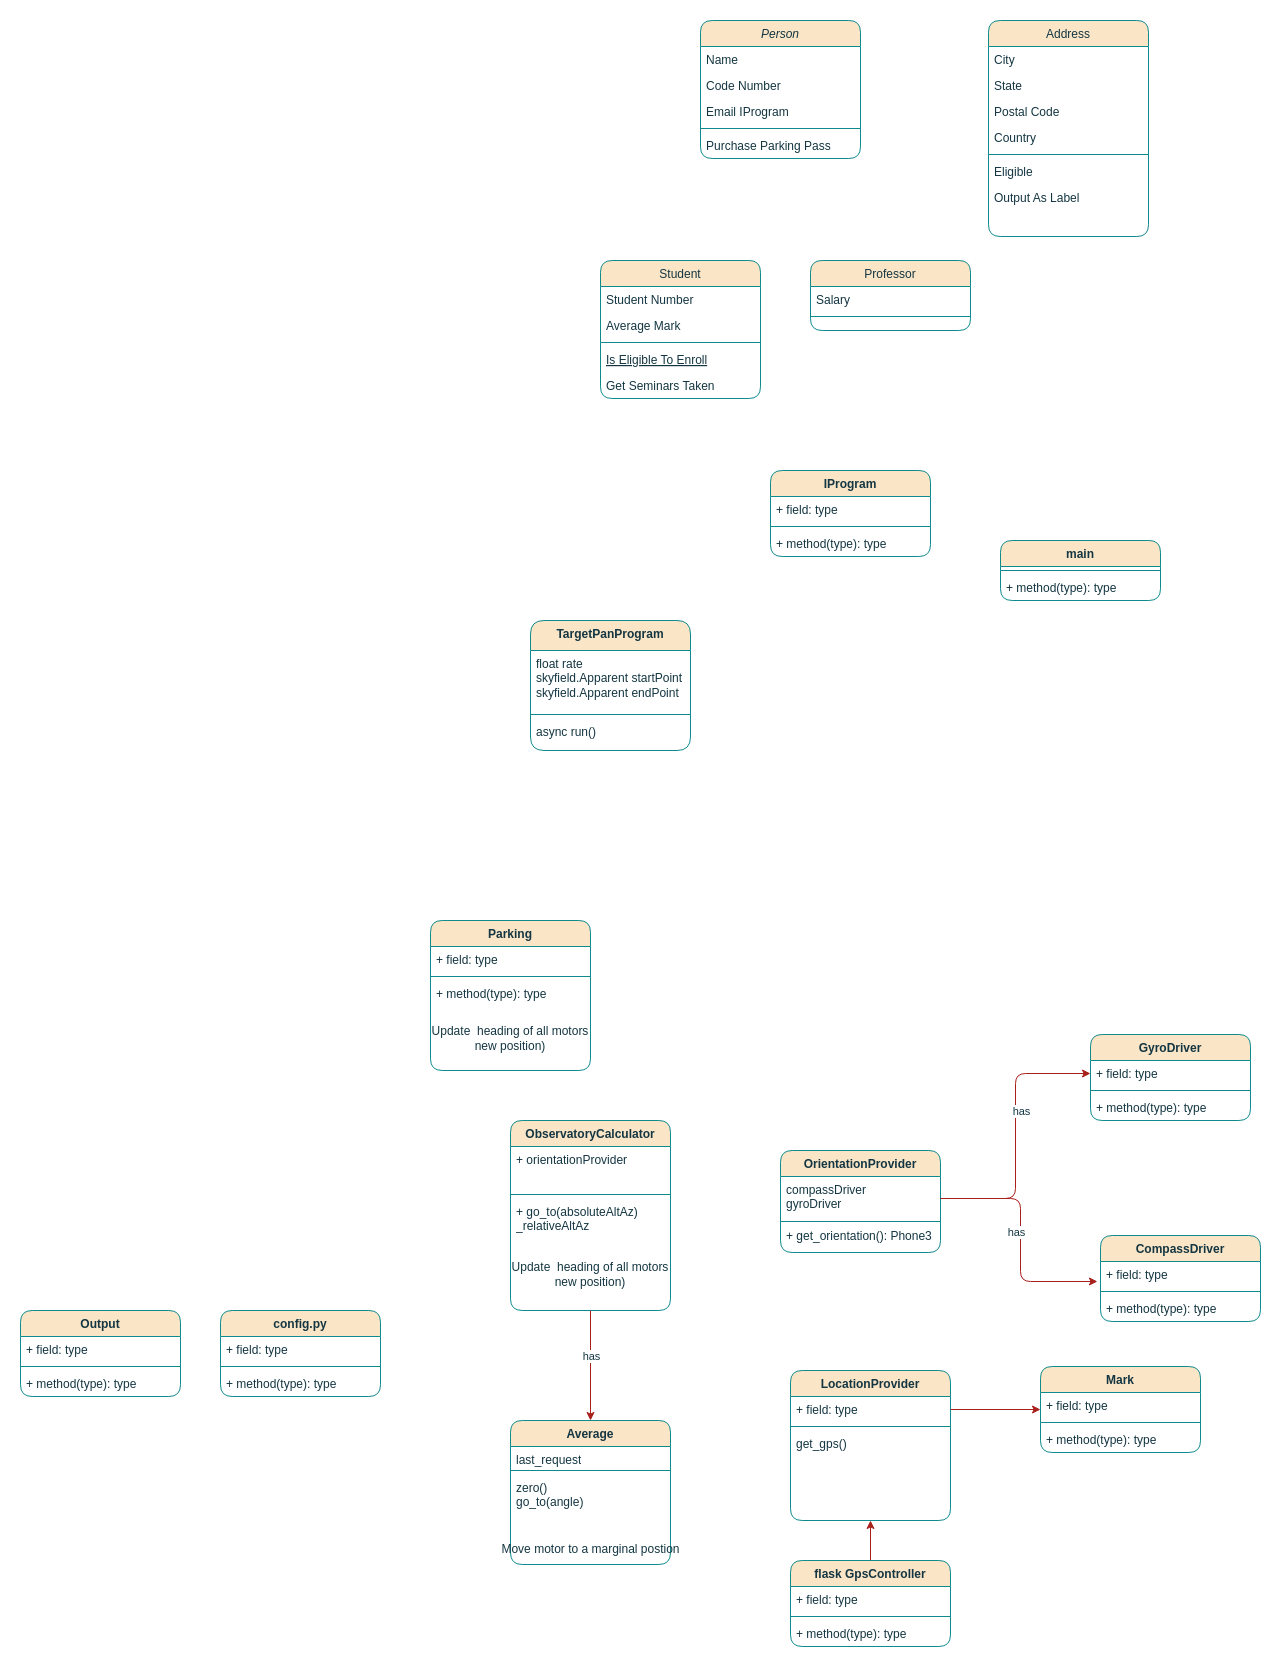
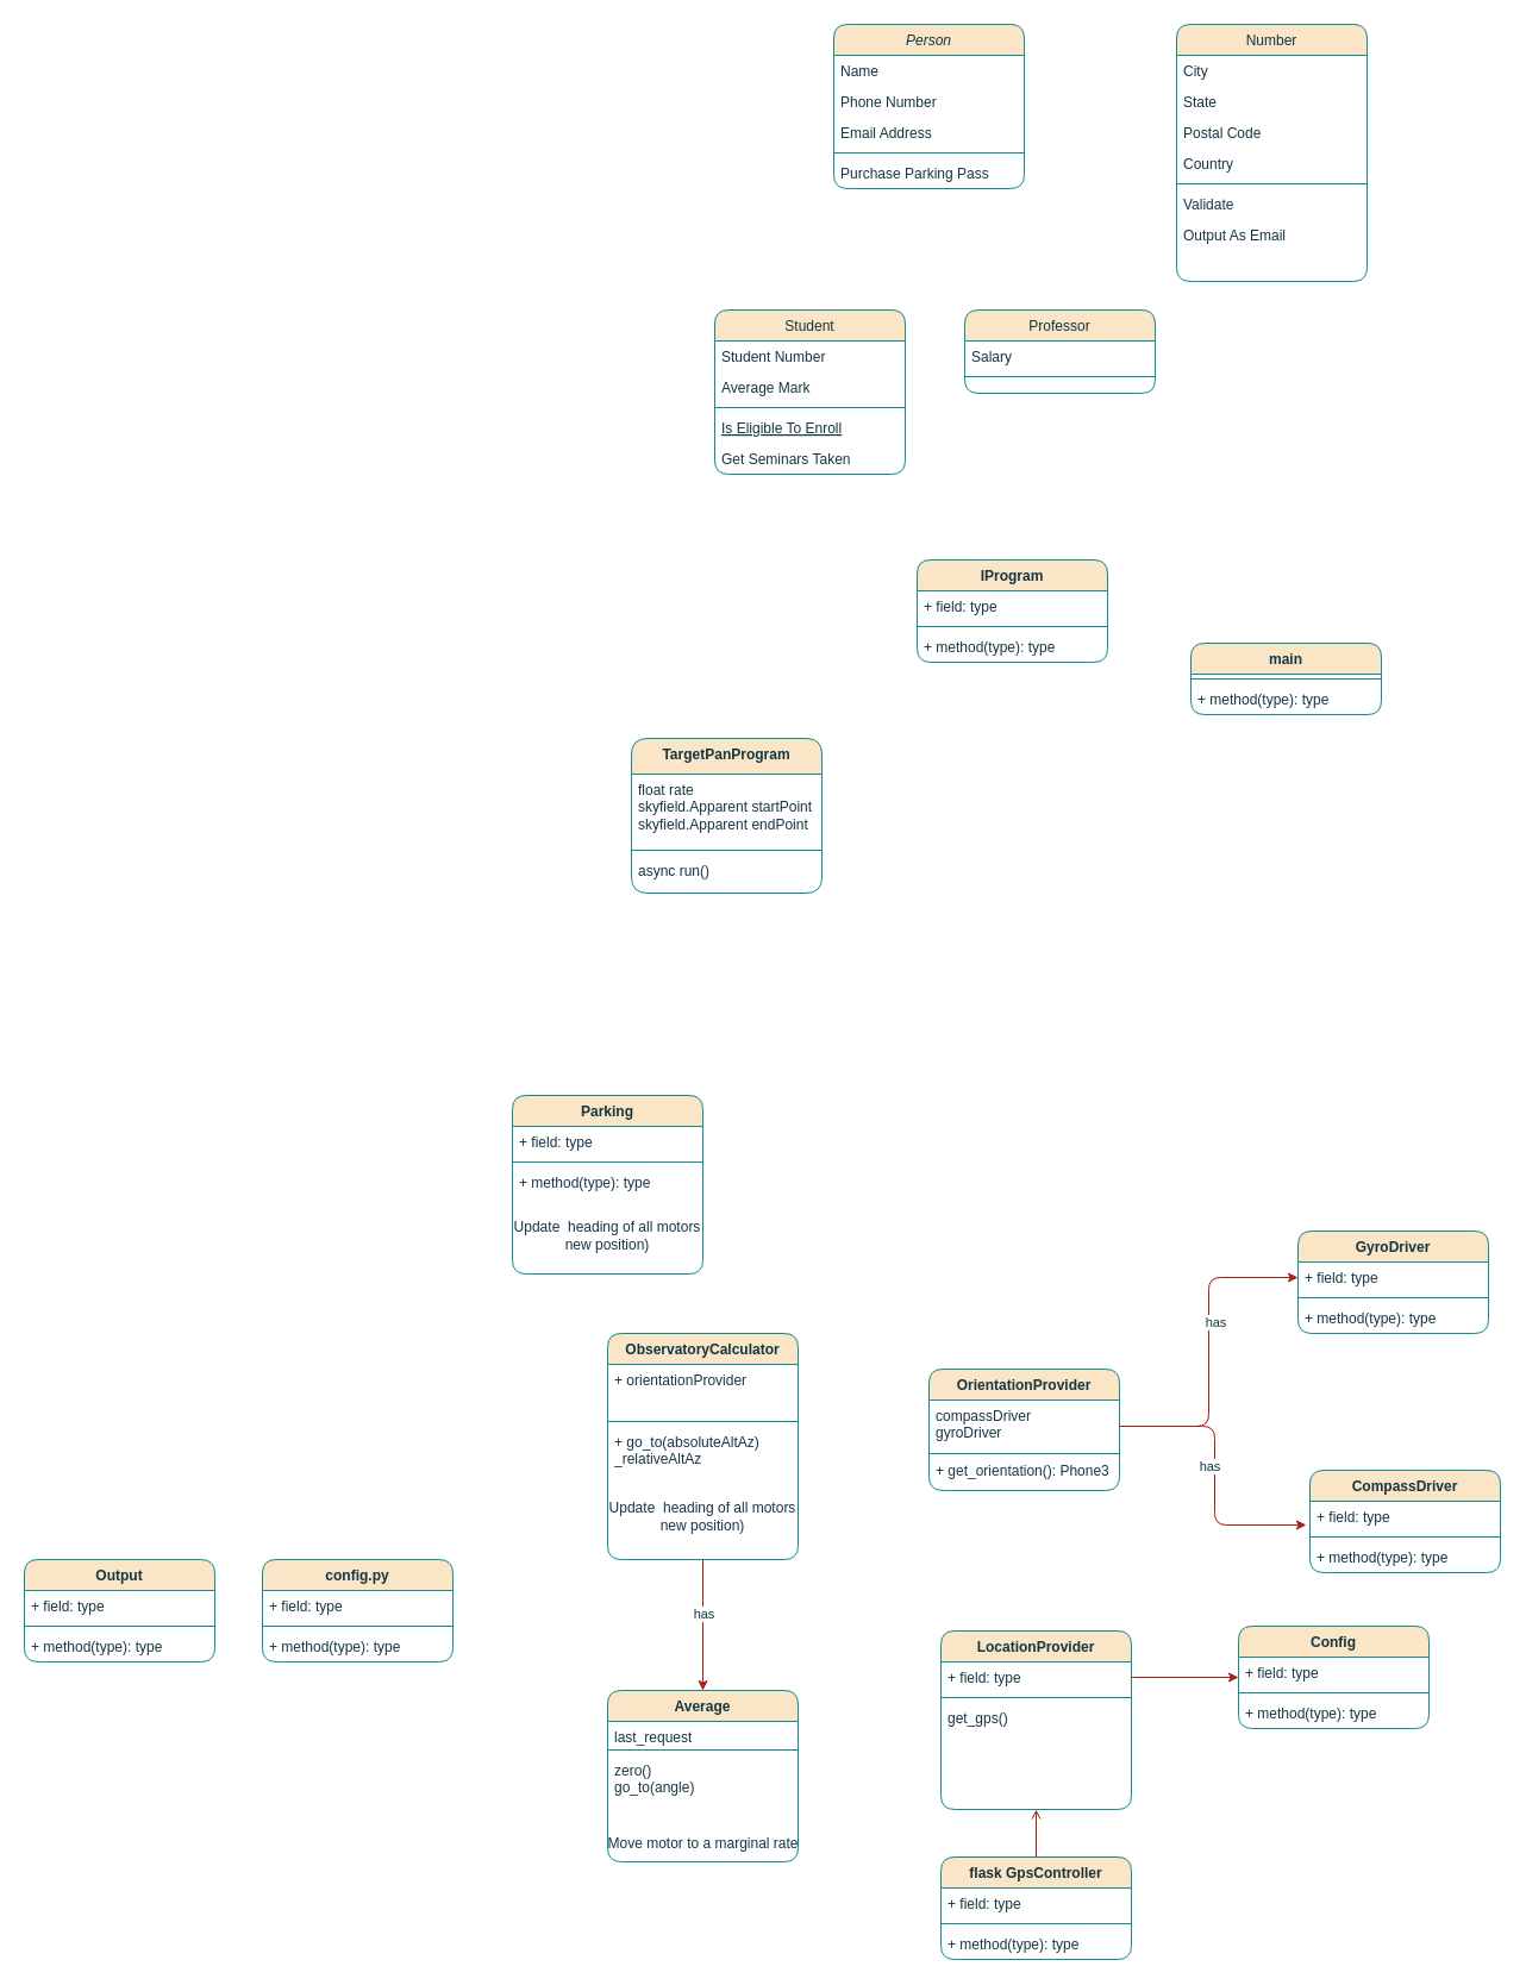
- <mxCell id="17" value="Address" style="swimlane;fontStyle=0;align=center;verticalAlign=top;childLayout=stackLayout;horizontal=1;startSize=26;horizontalStack=0;resizeParent=1;resizeLast=0;collapsible=1;marginBottom=0;rounded=1;shadow=0;strokeWidth=1;labelBackgroundColor=none;fillColor=#FAE5C7;strokeColor=#0F8B8D;fontColor=#143642;" parent="1" vertex="1"><mxGeometry x="988" y="20" width="160" height="216" as="geometry"><mxRectangle x="550" y="140" width="160" height="26" as="alternateBounds" /></mxGeometry></mxCell>
+ <mxCell id="17" value="Number" style="swimlane;fontStyle=0;align=center;verticalAlign=top;childLayout=stackLayout;horizontal=1;startSize=26;horizontalStack=0;resizeParent=1;resizeLast=0;collapsible=1;marginBottom=0;rounded=1;shadow=0;strokeWidth=1;labelBackgroundColor=none;fillColor=#FAE5C7;strokeColor=#0F8B8D;fontColor=#143642;" parent="1" vertex="1"><mxGeometry x="988" y="20" width="160" height="216" as="geometry"><mxRectangle x="550" y="140" width="160" height="26" as="alternateBounds" /></mxGeometry></mxCell>
- <mxCell id="4" value="Code Number" style="text;align=left;verticalAlign=top;spacingLeft=4;spacingRight=4;overflow=hidden;rotatable=0;points=[[0,0.5],[1,0.5]];portConstraint=eastwest;rounded=1;shadow=0;html=0;labelBackgroundColor=none;fontColor=#143642;" parent="2" vertex="1"><mxGeometry y="52" width="160" height="26" as="geometry" /></mxCell>
+ <mxCell id="4" value="Phone Number" style="text;align=left;verticalAlign=top;spacingLeft=4;spacingRight=4;overflow=hidden;rotatable=0;points=[[0,0.5],[1,0.5]];portConstraint=eastwest;rounded=1;shadow=0;html=0;labelBackgroundColor=none;fontColor=#143642;" parent="2" vertex="1"><mxGeometry y="52" width="160" height="26" as="geometry" /></mxCell>
- <mxCell id="5" value="Email IProgram" style="text;align=left;verticalAlign=top;spacingLeft=4;spacingRight=4;overflow=hidden;rotatable=0;points=[[0,0.5],[1,0.5]];portConstraint=eastwest;rounded=1;shadow=0;html=0;labelBackgroundColor=none;fontColor=#143642;" parent="2" vertex="1"><mxGeometry y="78" width="160" height="26" as="geometry" /></mxCell>
+ <mxCell id="5" value="Email Address" style="text;align=left;verticalAlign=top;spacingLeft=4;spacingRight=4;overflow=hidden;rotatable=0;points=[[0,0.5],[1,0.5]];portConstraint=eastwest;rounded=1;shadow=0;html=0;labelBackgroundColor=none;fontColor=#143642;" parent="2" vertex="1"><mxGeometry y="78" width="160" height="26" as="geometry" /></mxCell>
- <mxCell id="23" value="Eligible" style="text;align=left;verticalAlign=top;spacingLeft=4;spacingRight=4;overflow=hidden;rotatable=0;points=[[0,0.5],[1,0.5]];portConstraint=eastwest;rounded=1;labelBackgroundColor=none;fontColor=#143642;" parent="17" vertex="1"><mxGeometry y="138" width="160" height="26" as="geometry" /></mxCell>
+ <mxCell id="23" value="Validate" style="text;align=left;verticalAlign=top;spacingLeft=4;spacingRight=4;overflow=hidden;rotatable=0;points=[[0,0.5],[1,0.5]];portConstraint=eastwest;rounded=1;labelBackgroundColor=none;fontColor=#143642;" parent="17" vertex="1"><mxGeometry y="138" width="160" height="26" as="geometry" /></mxCell>
- <mxCell id="24" value="Output As Label" style="text;align=left;verticalAlign=top;spacingLeft=4;spacingRight=4;overflow=hidden;rotatable=0;points=[[0,0.5],[1,0.5]];portConstraint=eastwest;rounded=1;labelBackgroundColor=none;fontColor=#143642;" parent="17" vertex="1"><mxGeometry y="164" width="160" height="26" as="geometry" /></mxCell>
+ <mxCell id="24" value="Output As Email" style="text;align=left;verticalAlign=top;spacingLeft=4;spacingRight=4;overflow=hidden;rotatable=0;points=[[0,0.5],[1,0.5]];portConstraint=eastwest;rounded=1;labelBackgroundColor=none;fontColor=#143642;" parent="17" vertex="1"><mxGeometry y="164" width="160" height="26" as="geometry" /></mxCell>
- <mxCell id="81" value="Mark" style="swimlane;fontStyle=1;align=center;verticalAlign=top;childLayout=stackLayout;horizontal=1;startSize=26;horizontalStack=0;resizeParent=1;resizeParentMax=0;resizeLast=0;collapsible=1;marginBottom=0;whiteSpace=wrap;html=1;rounded=1;strokeColor=#0F8B8D;fontColor=#143642;fillColor=#FAE5C7;" vertex="1" parent="1"><mxGeometry x="1040" y="1366" width="160" height="86" as="geometry" /></mxCell>
+ <mxCell id="81" value="Config" style="swimlane;fontStyle=1;align=center;verticalAlign=top;childLayout=stackLayout;horizontal=1;startSize=26;horizontalStack=0;resizeParent=1;resizeParentMax=0;resizeLast=0;collapsible=1;marginBottom=0;whiteSpace=wrap;html=1;rounded=1;strokeColor=#0F8B8D;fontColor=#143642;fillColor=#FAE5C7;" vertex="1" parent="1"><mxGeometry x="1040" y="1366" width="160" height="86" as="geometry" /></mxCell>
- <mxCell id="86" value="" style="edgeStyle=orthogonalEdgeStyle;rounded=1;orthogonalLoop=1;jettySize=auto;html=1;strokeColor=#A8201A;fontColor=#143642;fillColor=#FAE5C7;" edge="1" parent="1" source="87" target="80"><mxGeometry relative="1" as="geometry"><Array as="points"><mxPoint x="870" y="1500" /><mxPoint x="870" y="1500" /></Array></mxGeometry></mxCell>
+ <mxCell id="86" value="" style="edgeStyle=orthogonalEdgeStyle;rounded=1;orthogonalLoop=1;jettySize=auto;html=1;strokeColor=#A8201A;fontColor=#143642;fillColor=#FAE5C7;endArrow=open;" edge="1" parent="1" source="87" target="80"><mxGeometry relative="1" as="geometry"><Array as="points"><mxPoint x="870" y="1500" /><mxPoint x="870" y="1500" /></Array></mxGeometry></mxCell>
- <mxCell id="45" value="&lt;div&gt;Move motor to a marginal postion&lt;/div&gt;" style="text;html=1;align=center;verticalAlign=middle;resizable=0;points=[];autosize=1;strokeColor=none;fillColor=none;rounded=1;labelBackgroundColor=none;fontColor=#143642;" vertex="1" parent="41"><mxGeometry y="114" width="160" height="30" as="geometry" /></mxCell>
+ <mxCell id="45" value="&lt;div&gt;Move motor to a marginal rate&lt;/div&gt;" style="text;html=1;align=center;verticalAlign=middle;resizable=0;points=[];autosize=1;strokeColor=none;fillColor=none;rounded=1;labelBackgroundColor=none;fontColor=#143642;" vertex="1" parent="41"><mxGeometry y="114" width="160" height="30" as="geometry" /></mxCell>
